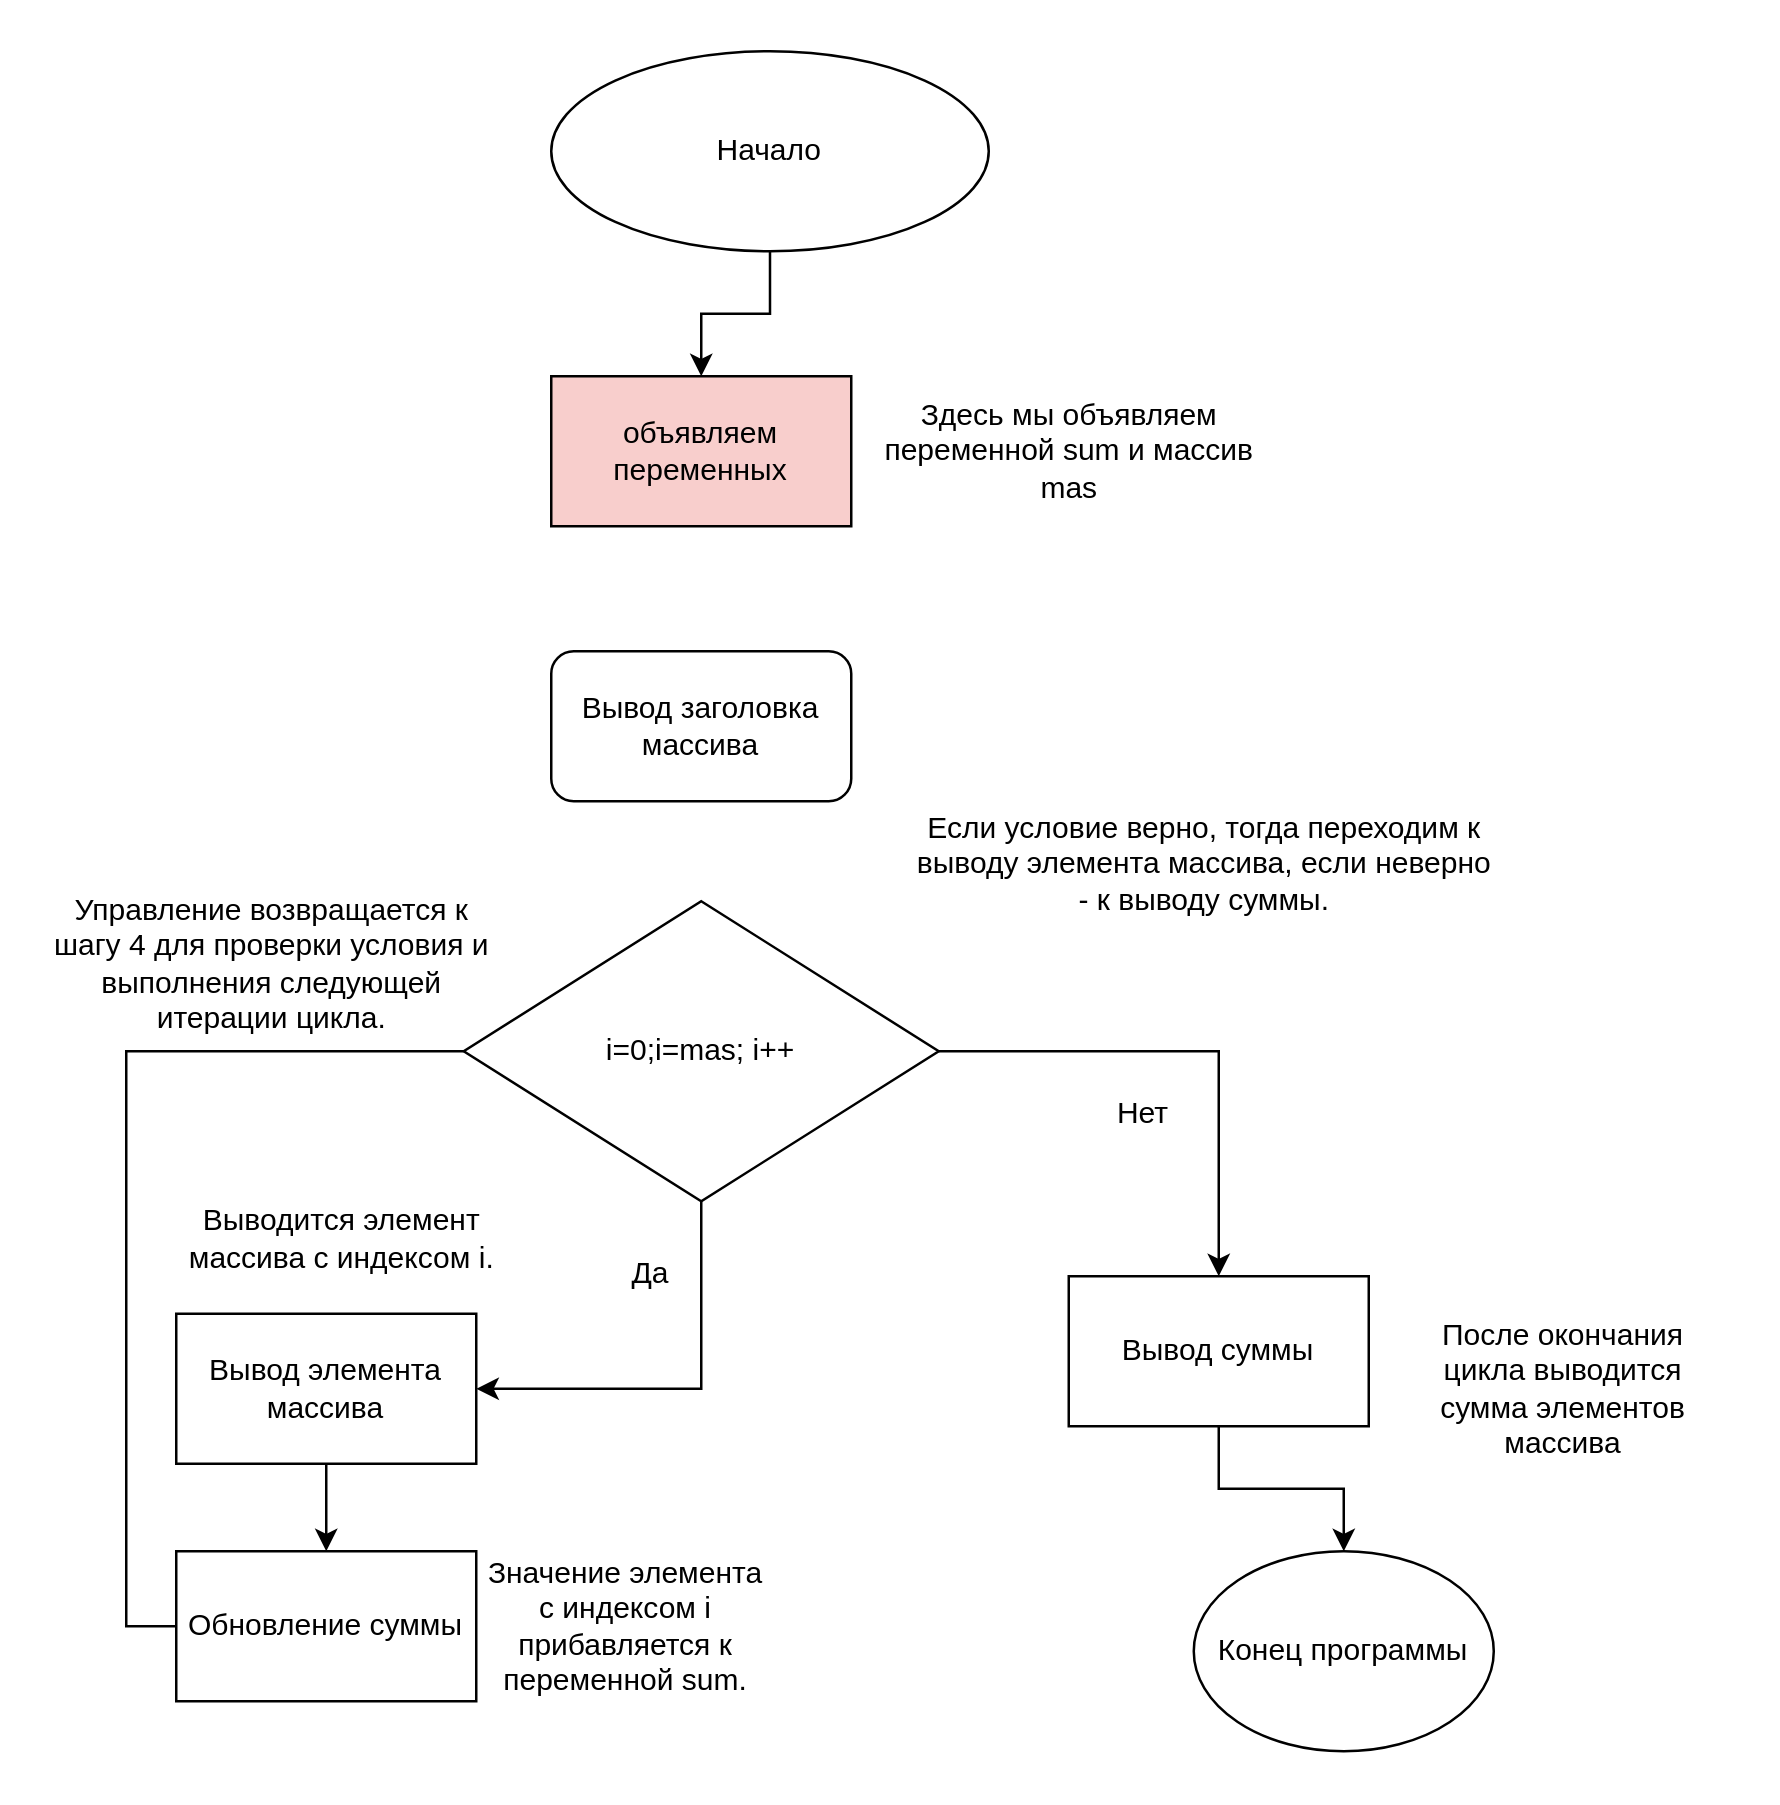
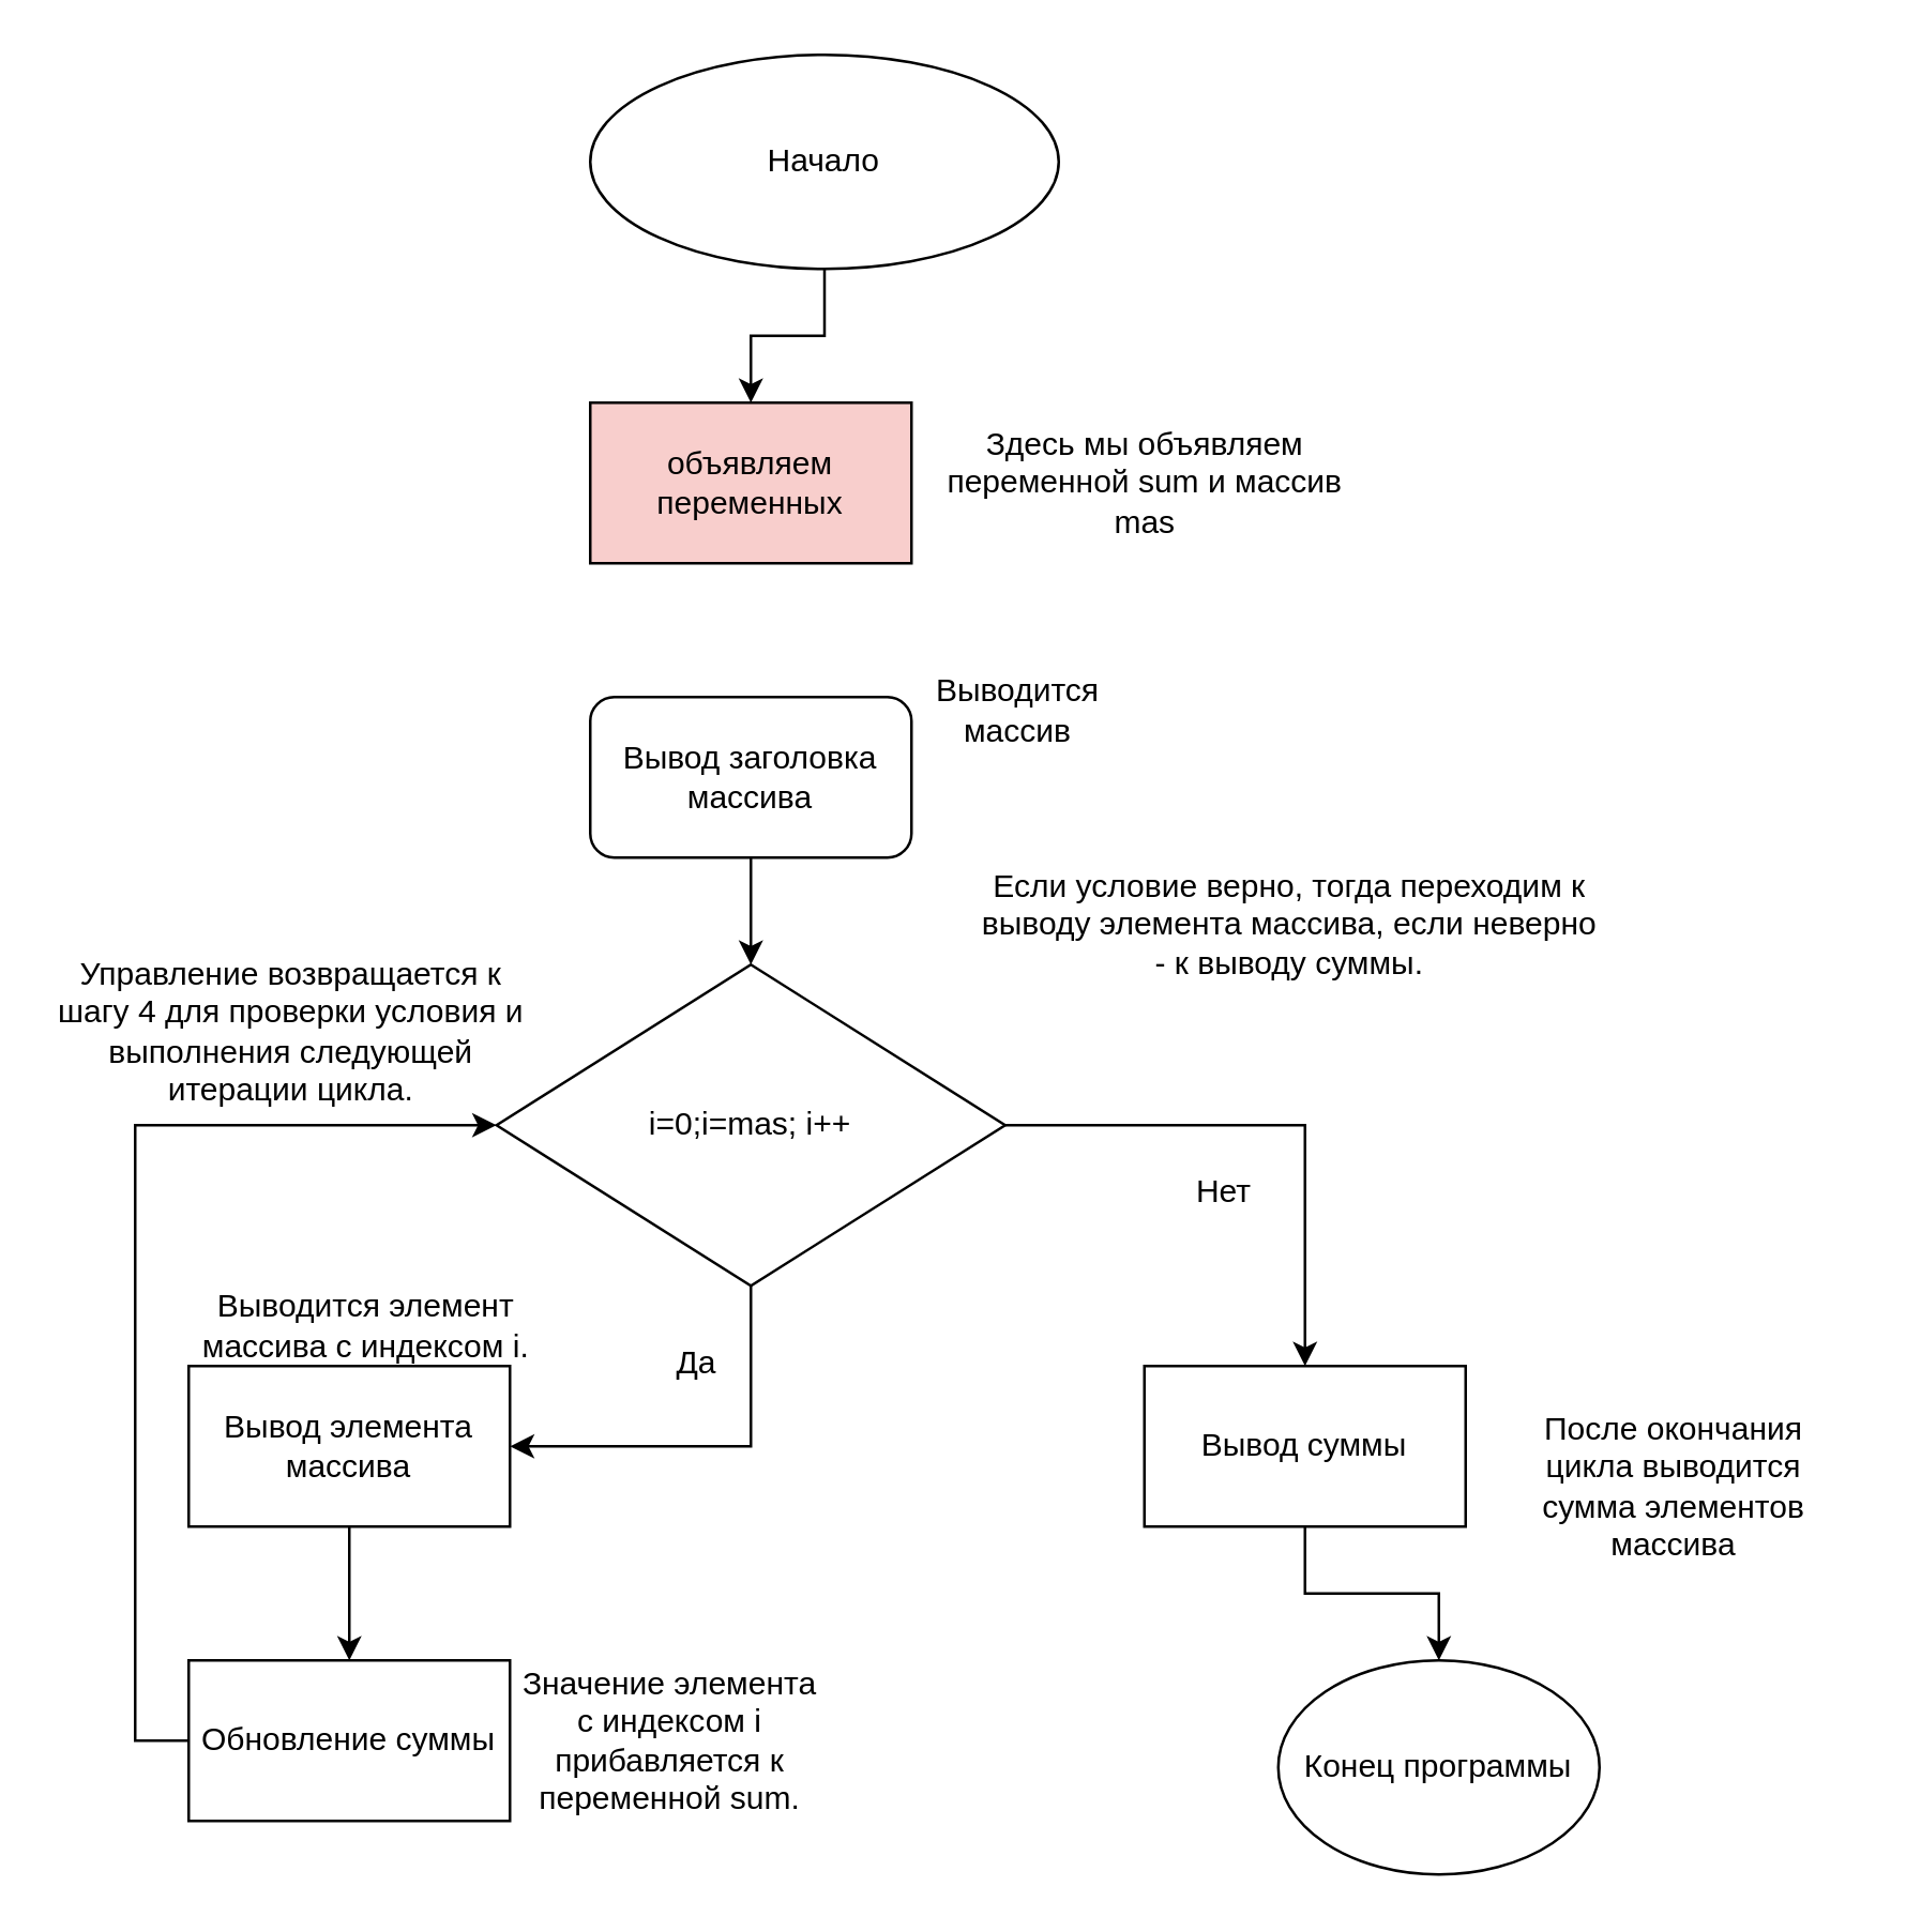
+ <mxCell id="24" value="Выводится массив" style="text;html=1;strokeColor=none;fillColor=none;align=center;verticalAlign=middle;whiteSpace=wrap;rounded=0;" parent="1" vertex="1"><mxGeometry x="350" y="250" width="60" height="30" as="geometry" /></mxCell>
+ <mxCell id="5" style="edgeStyle=orthogonalEdgeStyle;rounded=0;orthogonalLoop=1;jettySize=auto;html=1;exitX=0.5;exitY=1;exitDx=0;exitDy=0;" parent="1" source="6" target="9" edge="1"><mxGeometry relative="1" as="geometry" /></mxCell>
- <mxCell id="16" style="edgeStyle=orthogonalEdgeStyle;rounded=0;orthogonalLoop=1;jettySize=auto;html=1;exitX=0;exitY=0.5;exitDx=0;exitDy=0;entryX=0;entryY=0.5;entryDx=0;entryDy=0;endArrow=none;" parent="1" source="17" target="9" edge="1"><mxGeometry relative="1" as="geometry" /></mxCell>
+ <mxCell id="16" style="edgeStyle=orthogonalEdgeStyle;rounded=0;orthogonalLoop=1;jettySize=auto;html=1;exitX=0;exitY=0.5;exitDx=0;exitDy=0;entryX=0;entryY=0.5;entryDx=0;entryDy=0;" parent="1" source="17" target="9" edge="1"><mxGeometry relative="1" as="geometry" /></mxCell>
- <mxCell id="11" value="Вывод элемента массива" style="rounded=0;whiteSpace=wrap;html=1;" parent="1" vertex="1"><mxGeometry x="70" y="525" width="120" height="60" as="geometry" /></mxCell>
+ <mxCell id="11" value="Вывод элемента массива" style="rounded=0;whiteSpace=wrap;html=1;" parent="1" vertex="1"><mxGeometry x="70" y="510" width="120" height="60" as="geometry" /></mxCell>
